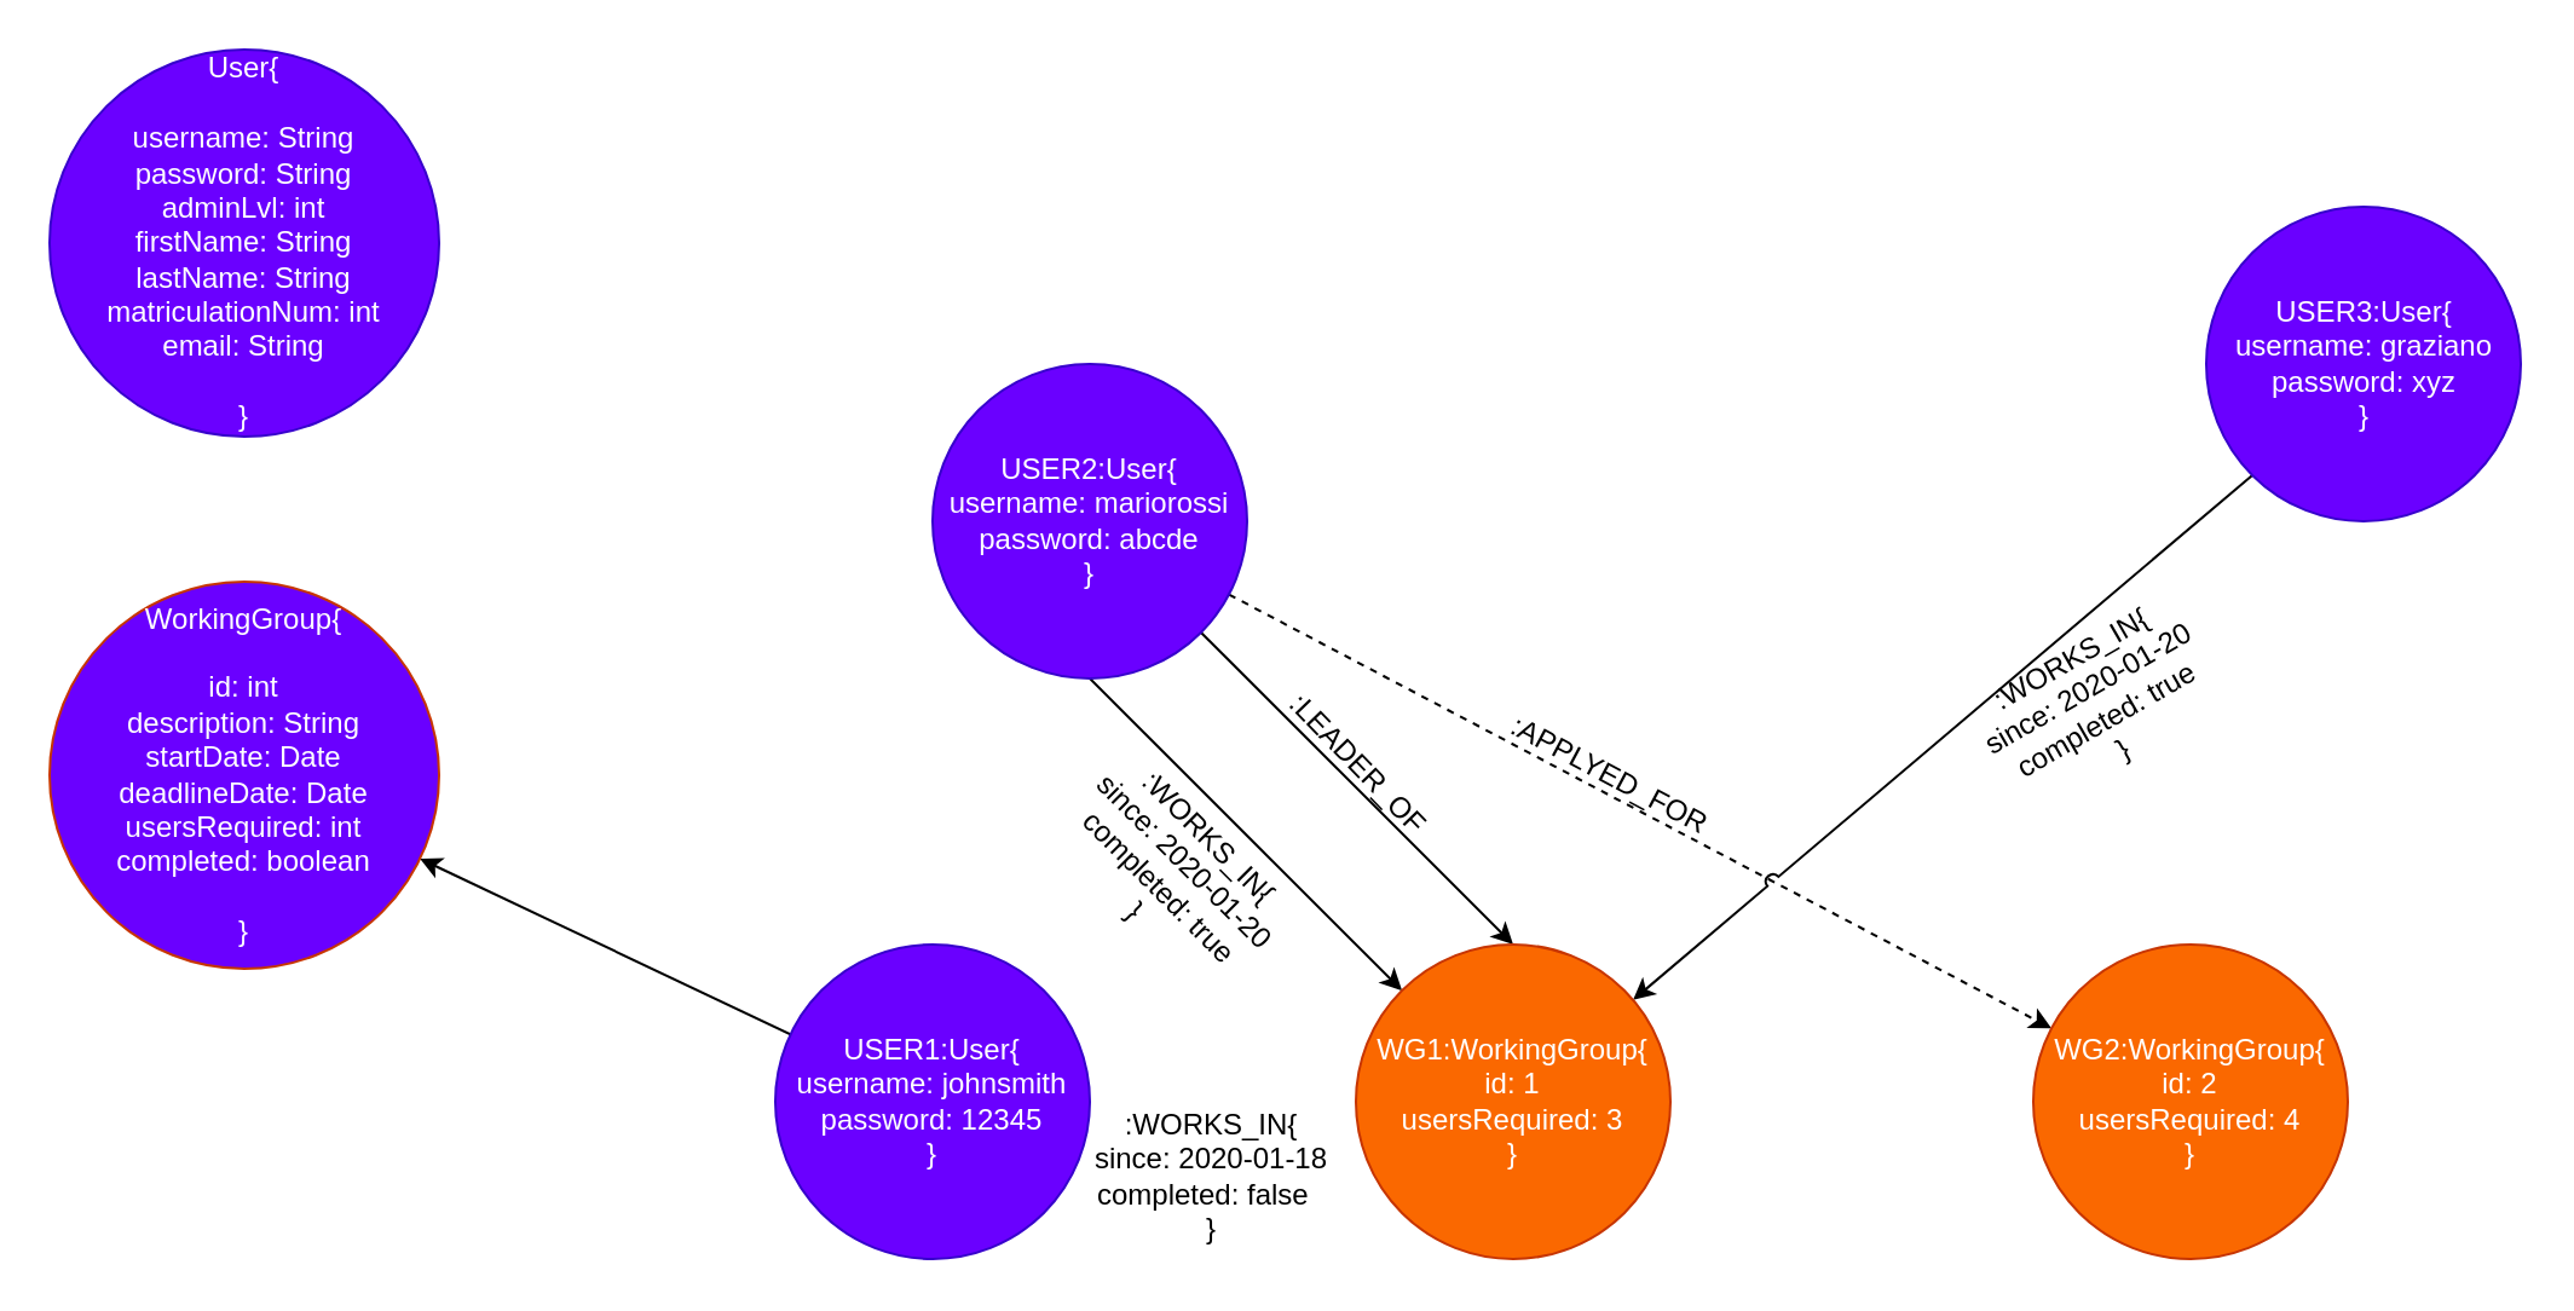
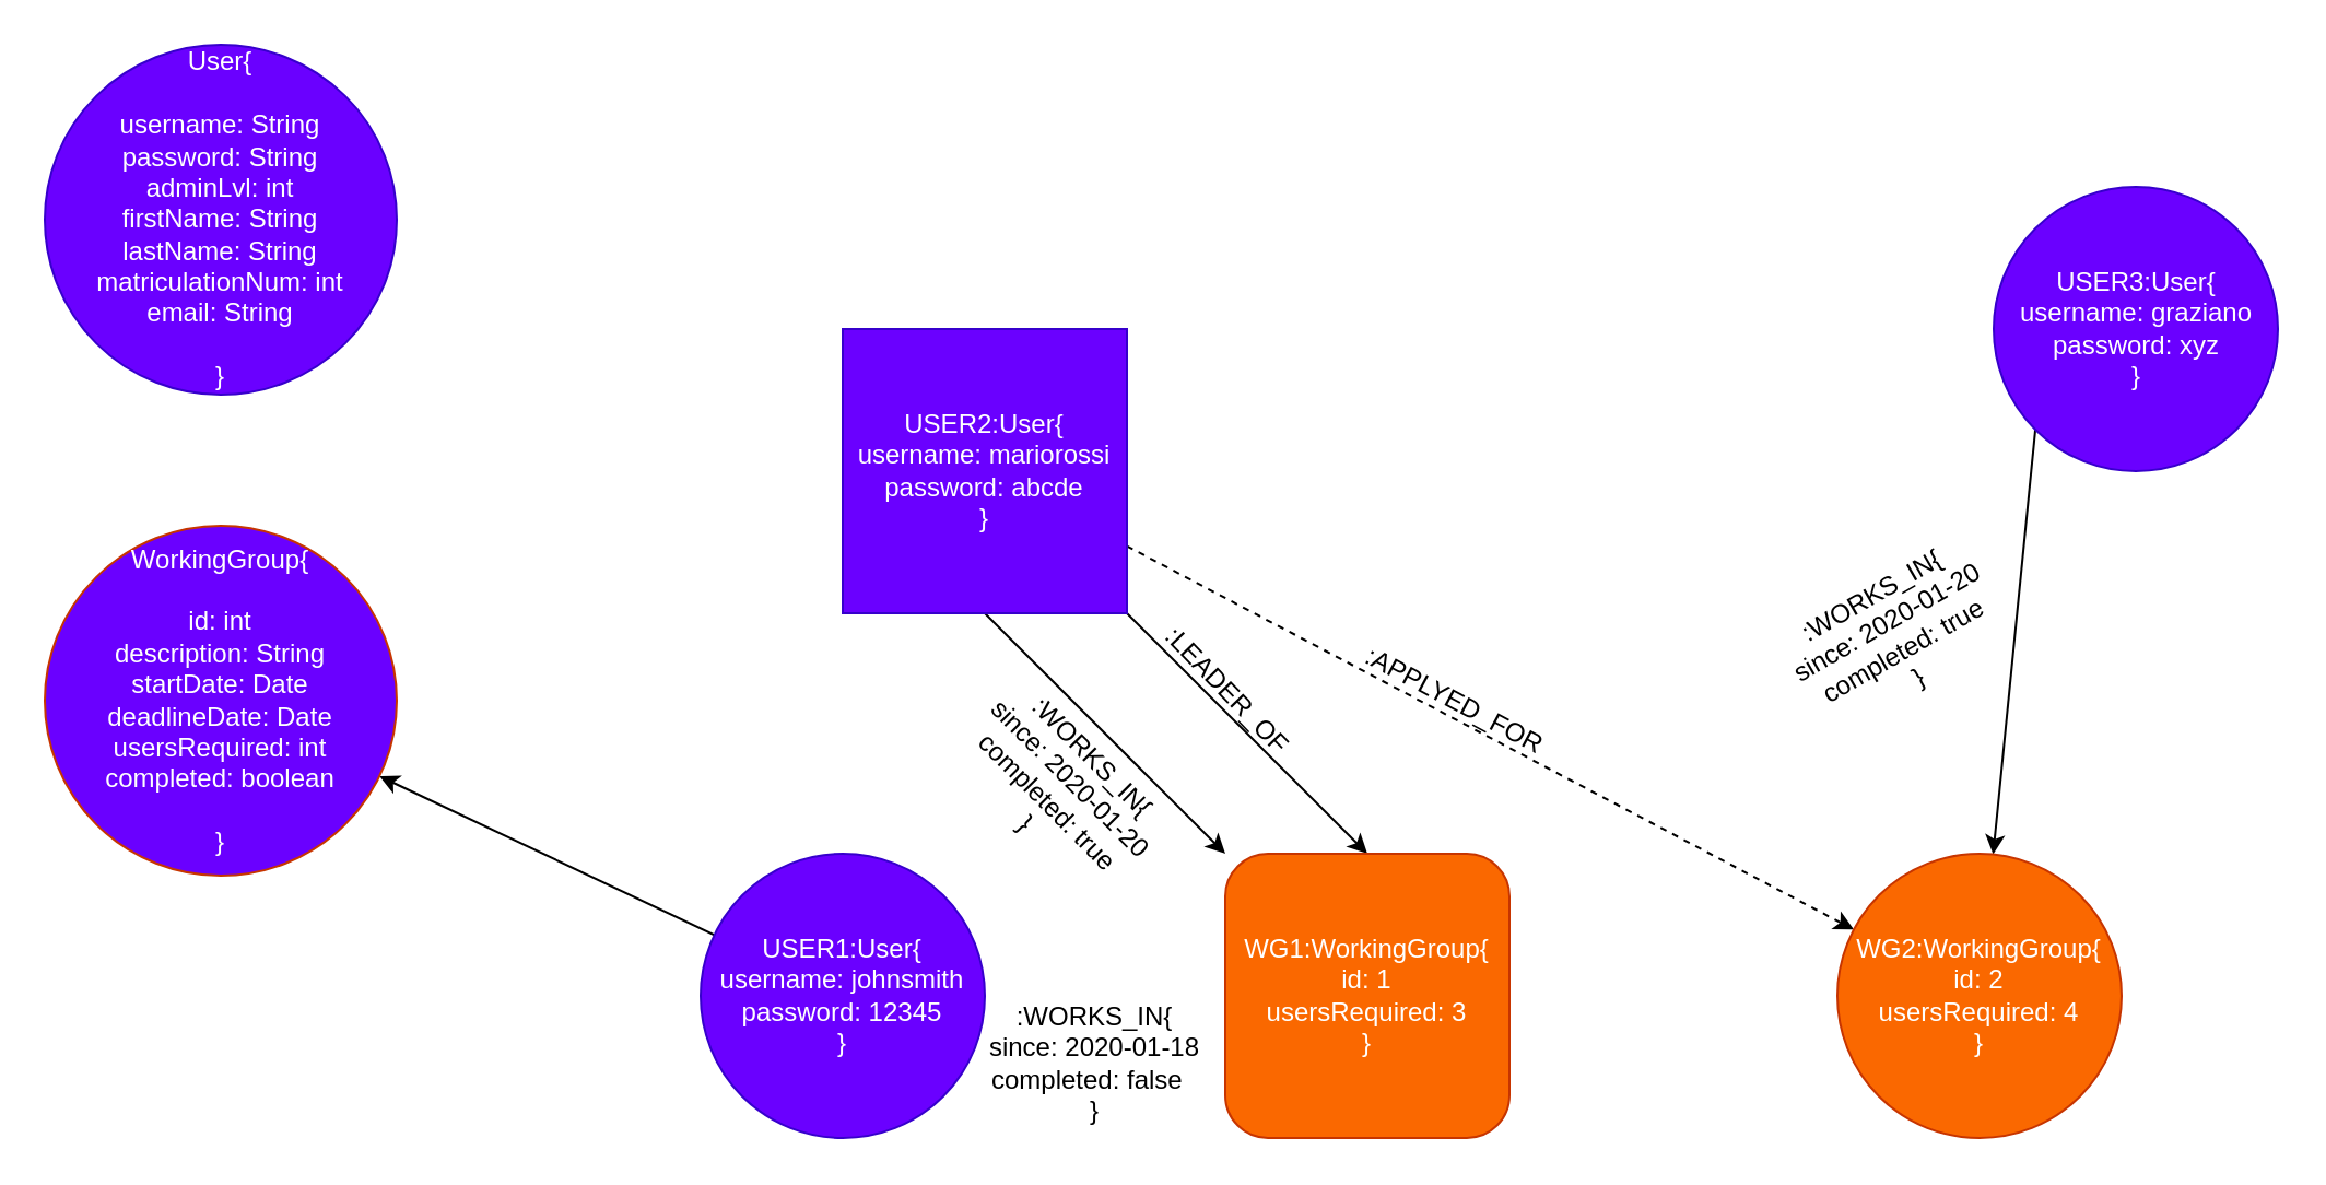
- <mxCell id="7" value="USER2:User{&lt;br&gt;username: mariorossi&lt;br&gt;password: abcde&lt;br&gt;}" style="ellipse;whiteSpace=wrap;html=1;fillColor=#6a00ff;strokeColor=#3700CC;fontColor=#ffffff;align=center;" parent="1" vertex="1"><mxGeometry x="385" y="150" width="130" height="130" as="geometry" /></mxCell>
+ <mxCell id="7" value="USER2:User{&lt;br&gt;username: mariorossi&lt;br&gt;password: abcde&lt;br&gt;}" style="whiteSpace=wrap;html=1;fillColor=#6a00ff;strokeColor=#3700CC;fontColor=#ffffff;align=center;rounded=0;" parent="1" vertex="1"><mxGeometry x="385" y="150" width="130" height="130" as="geometry" /></mxCell>
- <mxCell id="9" style="edgeStyle=none;rounded=0;orthogonalLoop=1;jettySize=auto;html=1;exitX=0;exitY=1;exitDx=0;exitDy=0;jumpStyle=arc;" parent="1" source="10" target="12" edge="1"><mxGeometry relative="1" as="geometry" /></mxCell>
+ <mxCell id="9" style="edgeStyle=none;rounded=0;orthogonalLoop=1;jettySize=auto;html=1;exitX=0;exitY=1;exitDx=0;exitDy=0;jumpStyle=arc;" parent="1" source="10" target="13" edge="1"><mxGeometry relative="1" as="geometry" /></mxCell>
- <mxCell id="12" value="WG1:WorkingGroup{&lt;br&gt;id: 1&lt;br&gt;usersRequired: 3&lt;br&gt;}" style="ellipse;whiteSpace=wrap;html=1;fillColor=#fa6800;strokeColor=#C73500;fontColor=#ffffff;align=center;" parent="1" vertex="1"><mxGeometry x="560" y="390" width="130" height="130" as="geometry" /></mxCell>
+ <mxCell id="12" value="WG1:WorkingGroup{&lt;br&gt;id: 1&lt;br&gt;usersRequired: 3&lt;br&gt;}" style="whiteSpace=wrap;html=1;fillColor=#fa6800;strokeColor=#C73500;fontColor=#ffffff;align=center;rounded=1;" parent="1" vertex="1"><mxGeometry x="560" y="390" width="130" height="130" as="geometry" /></mxCell>
